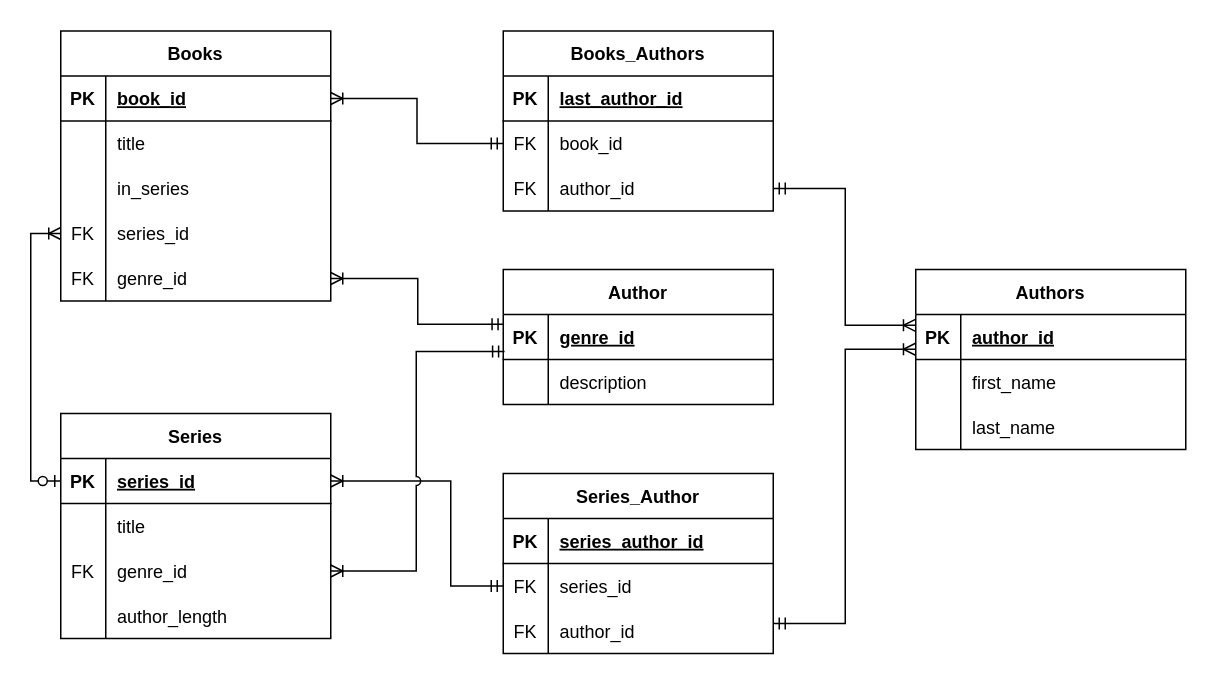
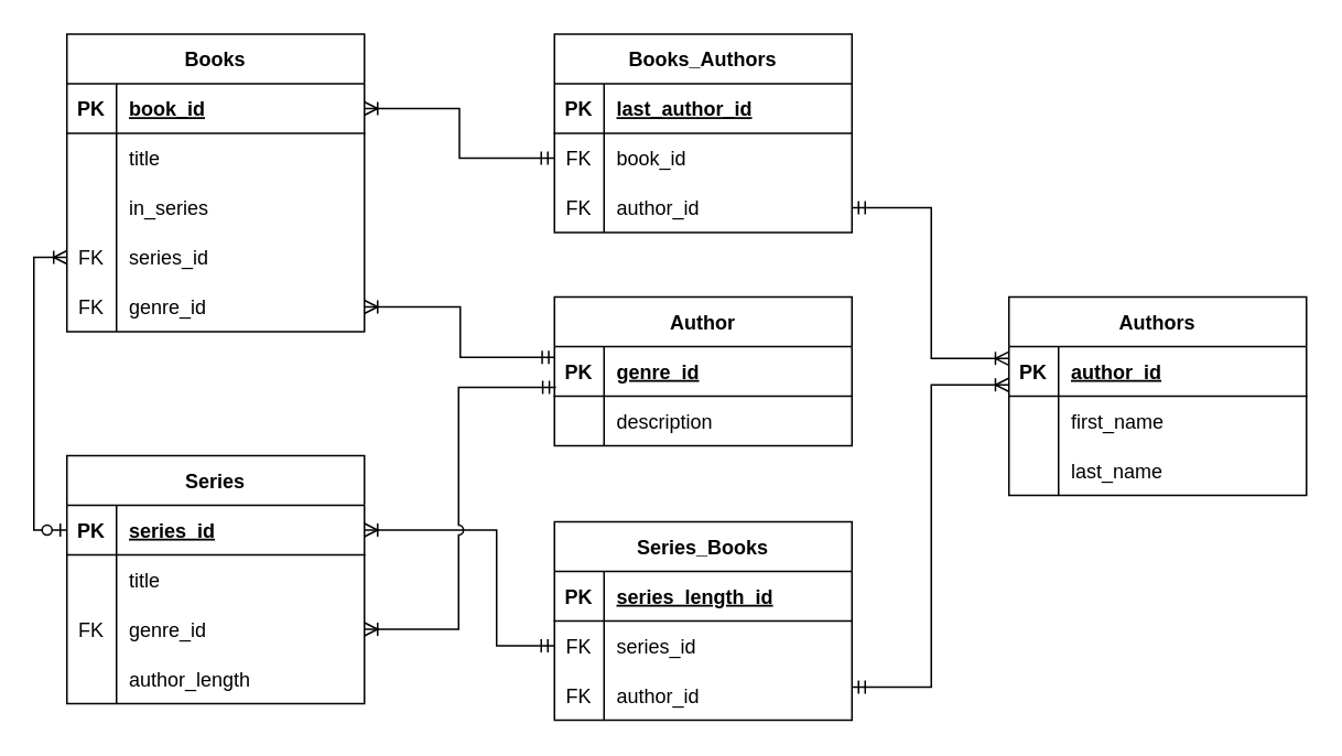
- <mxCell id="64" value="Series_Author" style="shape=table;startSize=30;container=1;collapsible=1;childLayout=tableLayout;fixedRows=1;rowLines=0;fontStyle=1;align=center;resizeLast=1;" parent="1" vertex="1"><mxGeometry x="335" y="315" width="180" height="120" as="geometry" /></mxCell>
+ <mxCell id="64" value="Series_Books" style="shape=table;startSize=30;container=1;collapsible=1;childLayout=tableLayout;fixedRows=1;rowLines=0;fontStyle=1;align=center;resizeLast=1;" parent="1" vertex="1"><mxGeometry x="335" y="315" width="180" height="120" as="geometry" /></mxCell>
- <mxCell id="67" value="series_author_id" style="shape=partialRectangle;connectable=0;fillColor=none;top=0;left=0;bottom=0;right=0;align=left;spacingLeft=6;fontStyle=5;overflow=hidden;" parent="65" vertex="1"><mxGeometry x="30" width="150" height="30" as="geometry"><mxRectangle width="150" height="30" as="alternateBounds" /></mxGeometry></mxCell>
+ <mxCell id="67" value="series_length_id" style="shape=partialRectangle;connectable=0;fillColor=none;top=0;left=0;bottom=0;right=0;align=left;spacingLeft=6;fontStyle=5;overflow=hidden;" parent="65" vertex="1"><mxGeometry x="30" width="150" height="30" as="geometry"><mxRectangle width="150" height="30" as="alternateBounds" /></mxGeometry></mxCell>
